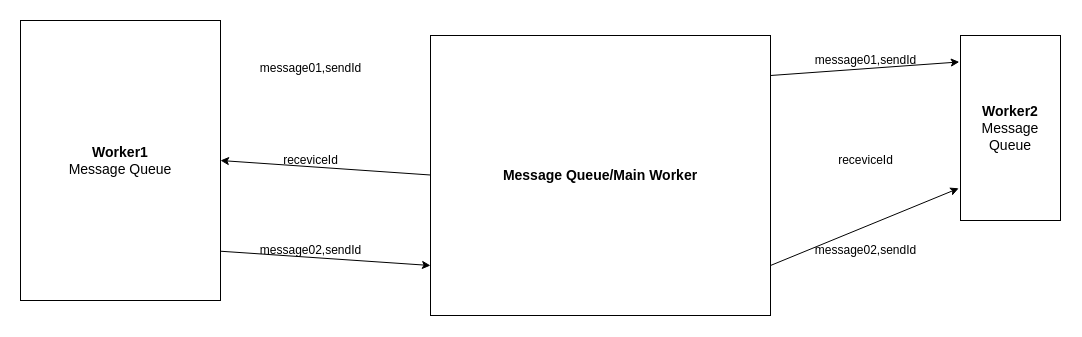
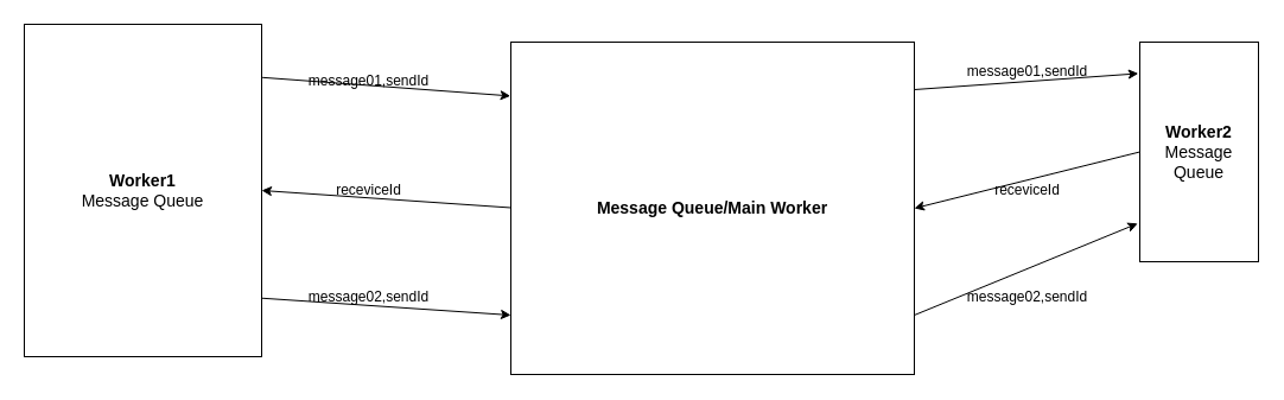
+ <mxCell id="5" value="" style="endArrow=classic;html=1;rounded=0;exitX=1.003;exitY=0.16;exitDx=0;exitDy=0;exitPerimeter=0;entryX=-0.001;entryY=0.162;entryDx=0;entryDy=0;entryPerimeter=0;" edge="1" parent="1" source="2" target="4"><mxGeometry width="50" height="50" relative="1" as="geometry"><mxPoint x="530" y="115" as="sourcePoint" /><mxPoint x="580" y="65" as="targetPoint" /></mxGeometry></mxCell>
+ <mxCell id="7" value="" style="endArrow=classic;html=1;rounded=0;exitX=0;exitY=0.5;exitDx=0;exitDy=0;entryX=1;entryY=0.5;entryDx=0;entryDy=0;" edge="1" parent="1" source="3" target="4"><mxGeometry width="50" height="50" relative="1" as="geometry"><mxPoint x="530" y="115" as="sourcePoint" /><mxPoint x="580" y="65" as="targetPoint" /></mxGeometry></mxCell>
